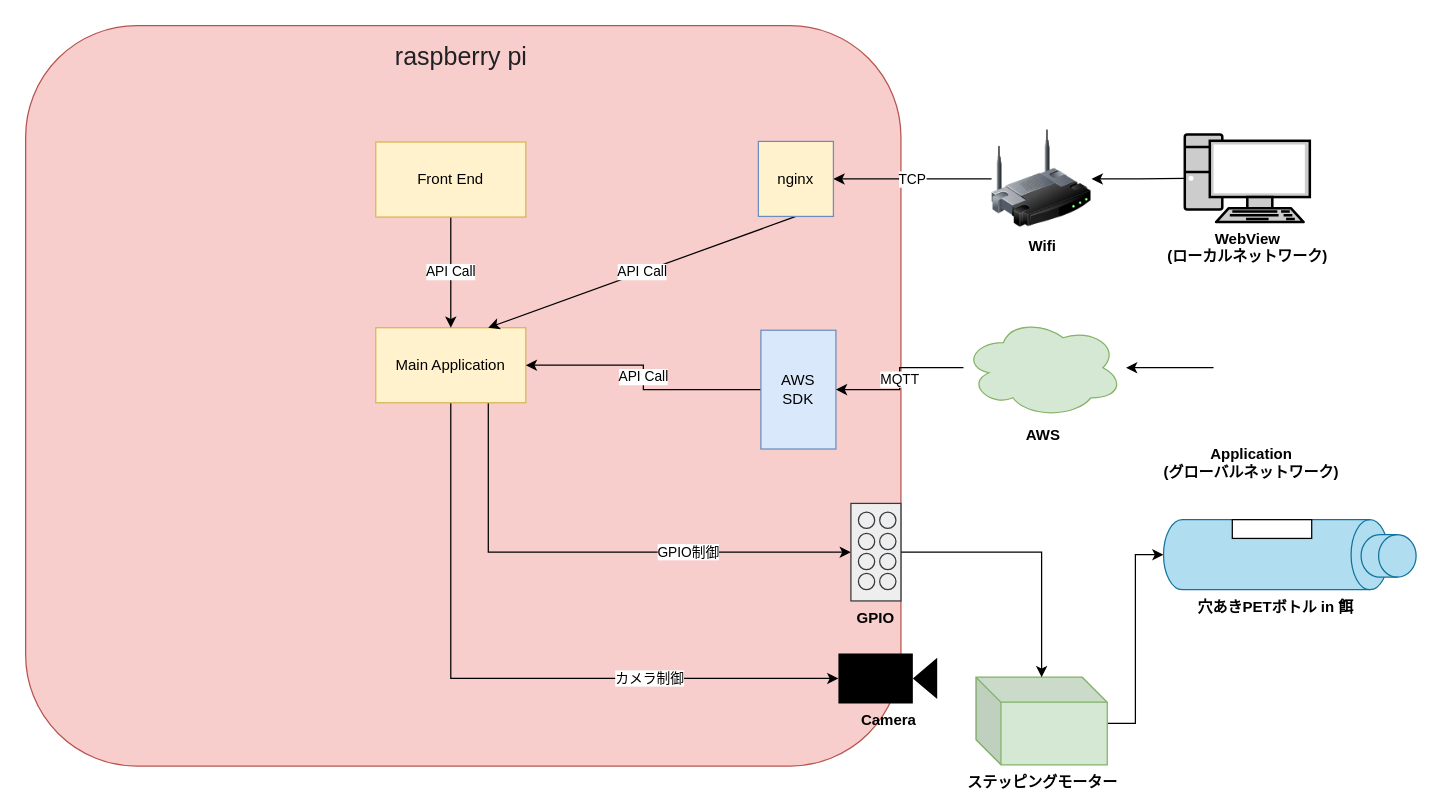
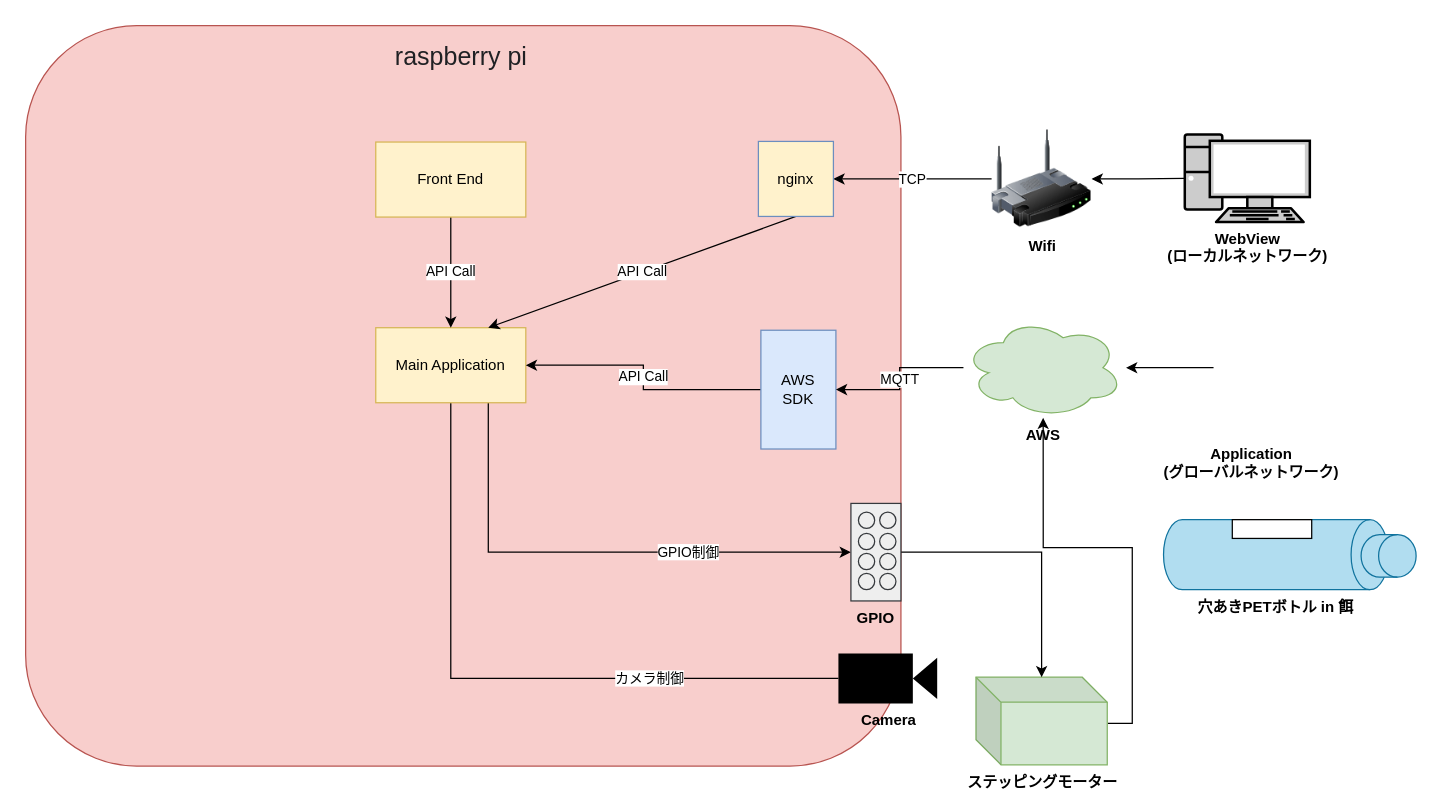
- <mxCell id="7" style="edgeStyle=orthogonalEdgeStyle;rounded=0;orthogonalLoop=1;jettySize=auto;html=1;exitX=1.004;exitY=0.527;exitDx=0;exitDy=0;exitPerimeter=0;entryX=0.5;entryY=1;entryDx=0;entryDy=0;entryPerimeter=0;" edge="1" parent="1" source="8" target="9"><mxGeometry relative="1" as="geometry" /></mxCell>
+ <mxCell id="7" style="edgeStyle=orthogonalEdgeStyle;rounded=0;orthogonalLoop=1;jettySize=auto;html=1;exitX=1.004;exitY=0.527;exitDx=0;exitDy=0;exitPerimeter=0;" edge="1" parent="1" source="8" target="21"><mxGeometry relative="1" as="geometry" /></mxCell>
- <mxCell id="5" value="カメラ制御" style="edgeStyle=orthogonalEdgeStyle;rounded=0;orthogonalLoop=1;jettySize=auto;html=1;exitX=0.5;exitY=1;exitDx=0;exitDy=0;entryX=0;entryY=0.5;entryDx=0;entryDy=0;entryPerimeter=0;" edge="1" parent="1" source="6" target="28"><mxGeometry x="0.429" relative="1" as="geometry"><mxPoint x="610" y="532" as="targetPoint" /><mxPoint as="offset" /></mxGeometry></mxCell>
+ <mxCell id="5" value="カメラ制御" style="edgeStyle=orthogonalEdgeStyle;rounded=0;orthogonalLoop=1;jettySize=auto;html=1;exitX=0.5;exitY=1;exitDx=0;exitDy=0;entryX=0;entryY=0.5;entryDx=0;entryDy=0;entryPerimeter=0;endArrow=none;" edge="1" parent="1" source="6" target="28"><mxGeometry x="0.429" relative="1" as="geometry"><mxPoint x="610" y="532" as="targetPoint" /><mxPoint as="offset" /></mxGeometry></mxCell>
